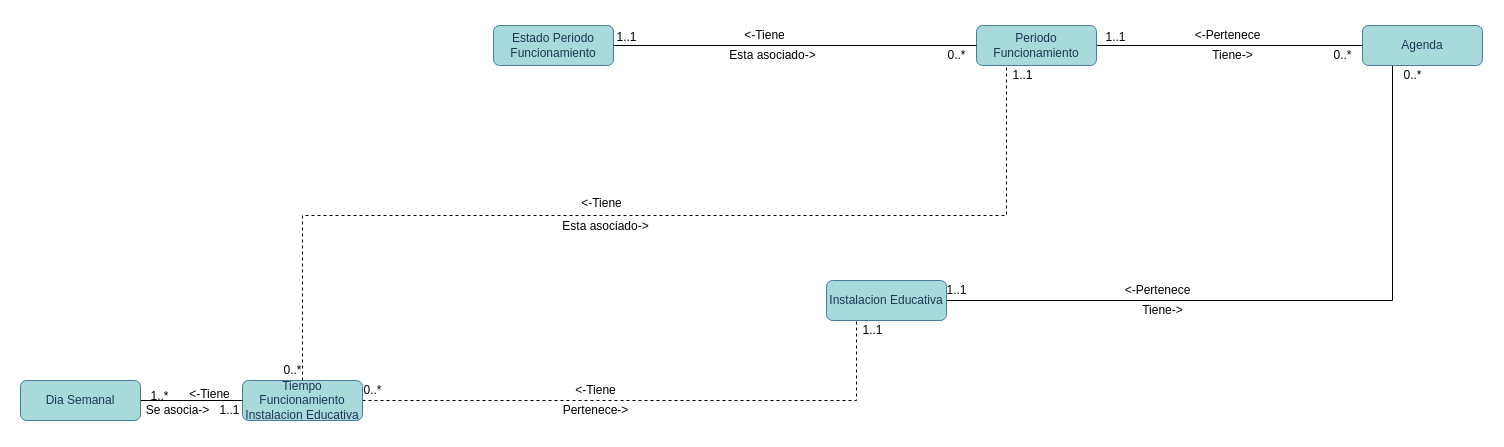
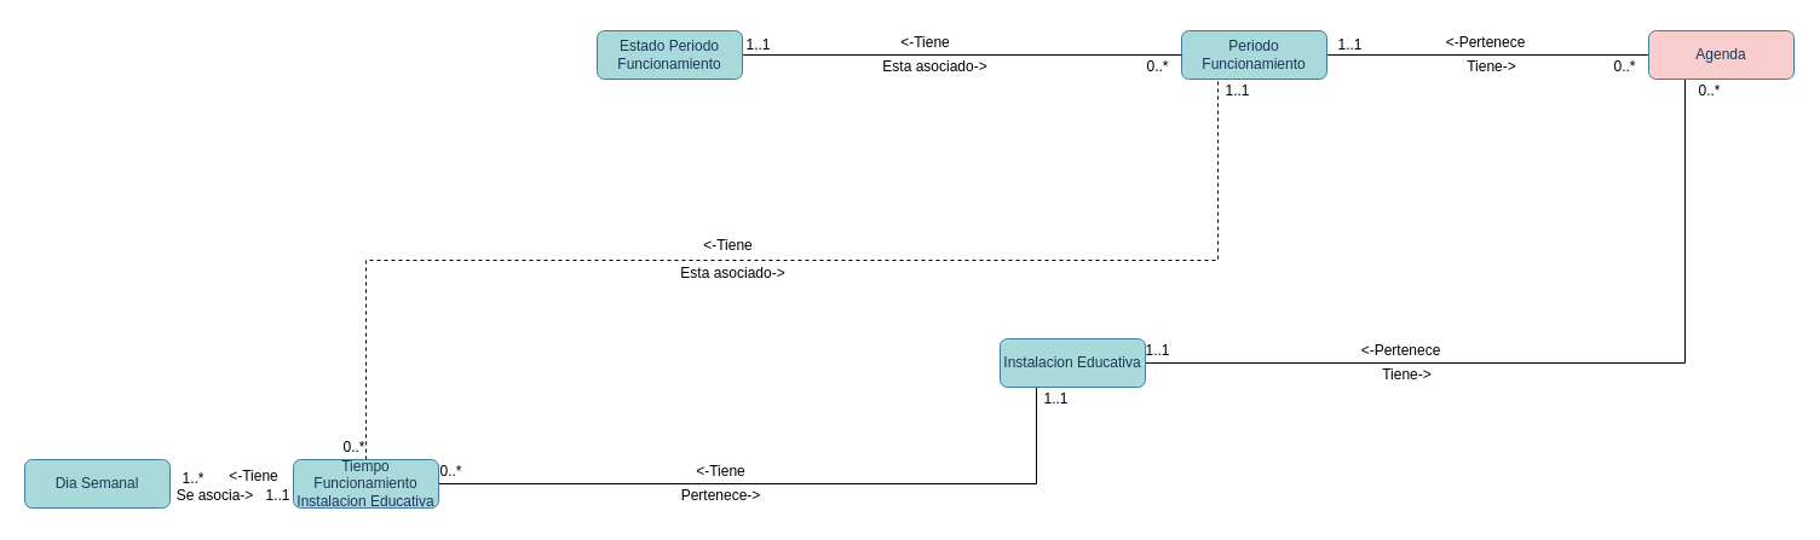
- <mxCell id="11" value="Agenda" style="rounded=1;whiteSpace=wrap;html=1;labelBackgroundColor=none;fillColor=#A8DADC;strokeColor=#457B9D;fontColor=#1D3557;" vertex="1" parent="1"><mxGeometry x="1362" y="25" width="120" height="40" as="geometry" /></mxCell>
+ <mxCell id="11" value="Agenda" style="rounded=1;whiteSpace=wrap;html=1;labelBackgroundColor=none;fillColor=#f8cecc;strokeColor=#457B9D;fontColor=#1D3557;" vertex="1" parent="1"><mxGeometry x="1362" y="25" width="120" height="40" as="geometry" /></mxCell>
- <mxCell id="32" style="edgeStyle=orthogonalEdgeStyle;rounded=0;orthogonalLoop=1;jettySize=auto;html=1;endArrow=none;endFill=0;" edge="1" parent="1" source="33" target="4"><mxGeometry relative="1" as="geometry" /></mxCell>
- <mxCell id="2" style="edgeStyle=orthogonalEdgeStyle;rounded=0;orthogonalLoop=1;jettySize=auto;html=1;exitX=1;exitY=0.5;exitDx=0;exitDy=0;entryX=0.25;entryY=1;entryDx=0;entryDy=0;endArrow=none;endFill=0;dashed=1;" edge="1" parent="1" source="4" target="6"><mxGeometry relative="1" as="geometry" /></mxCell>
+ <mxCell id="2" style="edgeStyle=orthogonalEdgeStyle;rounded=0;orthogonalLoop=1;jettySize=auto;html=1;exitX=1;exitY=0.5;exitDx=0;exitDy=0;entryX=0.25;entryY=1;entryDx=0;entryDy=0;endArrow=none;endFill=0;" edge="1" parent="1" source="4" target="6"><mxGeometry relative="1" as="geometry" /></mxCell>
